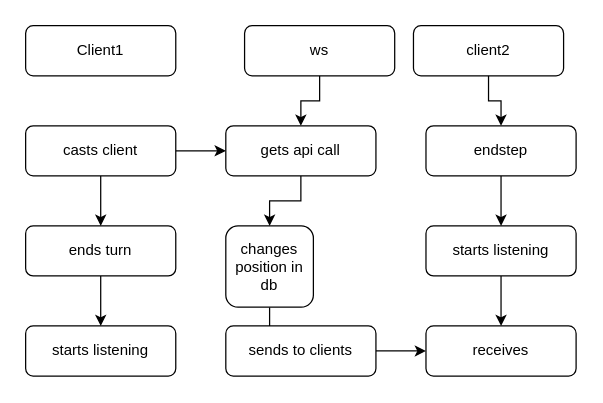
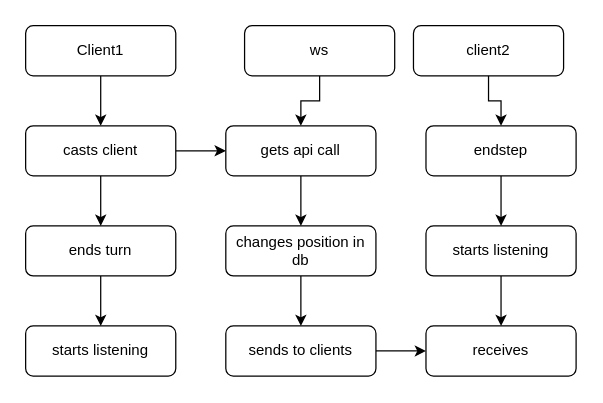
+ <mxCell id="2" style="edgeStyle=orthogonalEdgeStyle;rounded=0;orthogonalLoop=1;jettySize=auto;html=1;entryX=0.5;entryY=0;entryDx=0;entryDy=0;" edge="1" parent="1" source="3" target="6"><mxGeometry relative="1" as="geometry" /></mxCell>
- <mxCell id="14" value="changes position in db" style="rounded=1;whiteSpace=wrap;html=1;" vertex="1" parent="1"><mxGeometry x="180" y="180" width="70" height="65" as="geometry" /></mxCell>
+ <mxCell id="14" value="changes position in db" style="rounded=1;whiteSpace=wrap;html=1;" vertex="1" parent="1"><mxGeometry x="180" y="180" width="120" height="40" as="geometry" /></mxCell>
